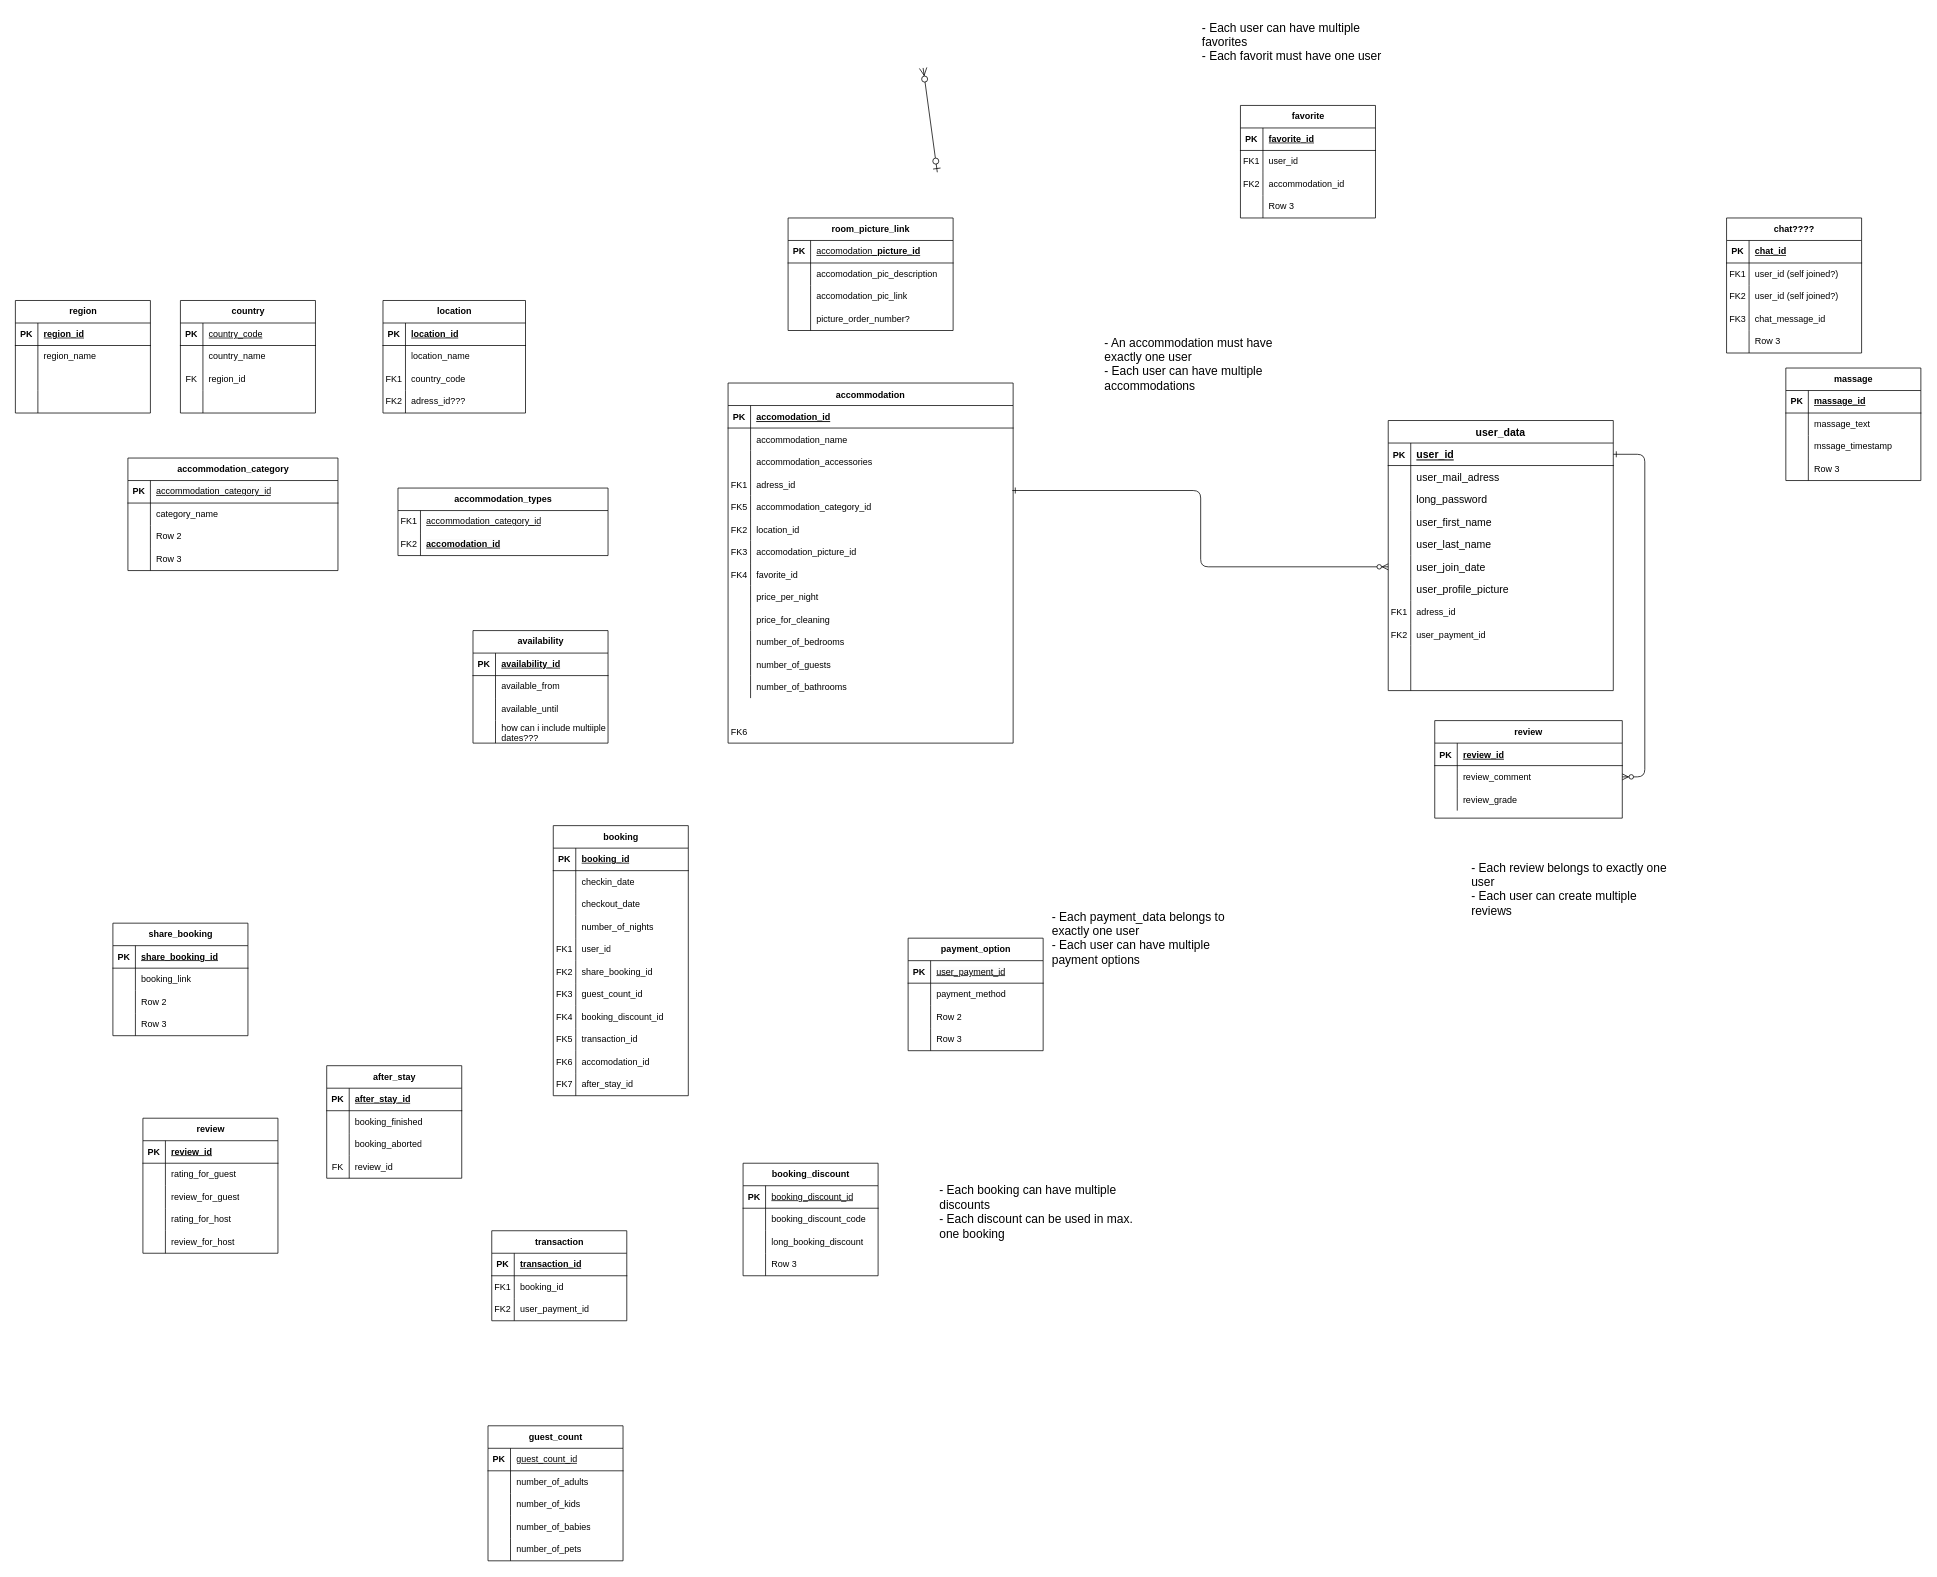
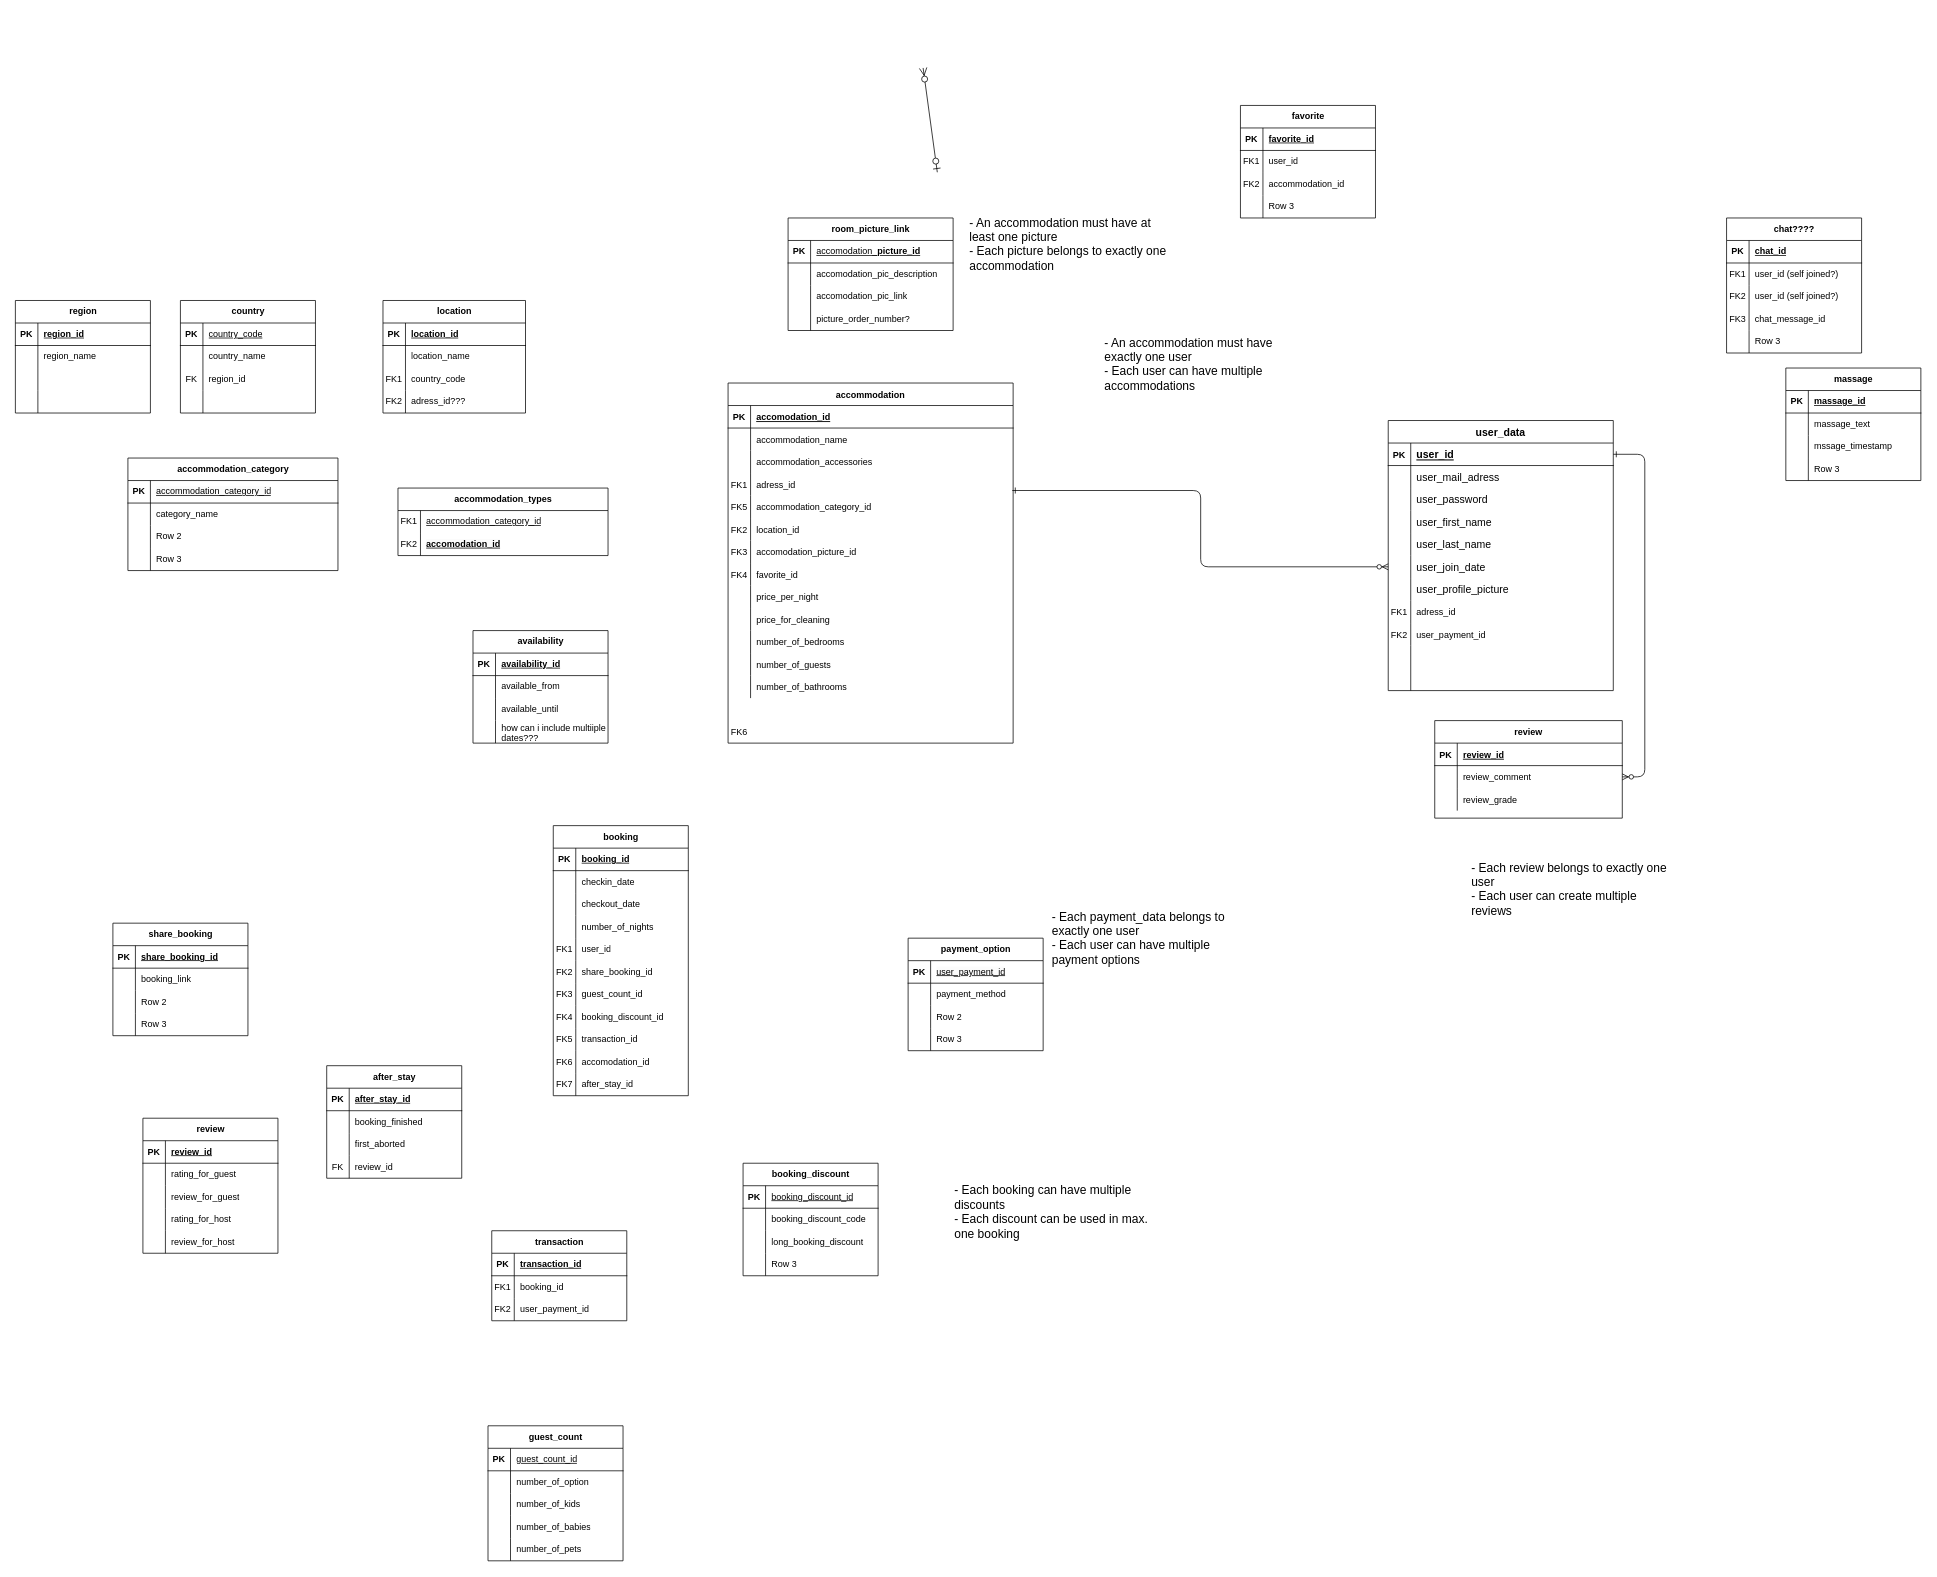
- <mxCell id="252" value="&lt;div&gt;- Each user can have multiple favorites&lt;/div&gt;&lt;div&gt;- Each favorit must have one user&lt;/div&gt;" style="text;strokeColor=none;fillColor=none;html=1;align=left;verticalAlign=top;whiteSpace=wrap;rounded=0;fontSize=16;labelBackgroundColor=default;" parent="1" vertex="1"><mxGeometry x="1600" y="20" width="270" height="110" as="geometry" /></mxCell>
+ <mxCell id="250" value="- An accommodation must have at least one picture&lt;div&gt;- Each picture belongs to exactly one accommodation&lt;/div&gt;" style="text;strokeColor=none;fillColor=none;html=1;align=left;verticalAlign=top;whiteSpace=wrap;rounded=0;fontSize=16;labelBackgroundColor=default;" parent="1" vertex="1"><mxGeometry x="1290" y="280" width="270" height="110" as="geometry" /></mxCell>
- <mxCell id="13" value="long_password" style="shape=partialRectangle;overflow=hidden;connectable=0;fillColor=none;top=0;left=0;bottom=0;right=0;align=left;spacingLeft=6;fontSize=14;" parent="11" vertex="1"><mxGeometry x="30" width="270" height="30" as="geometry"><mxRectangle width="270" height="30" as="alternateBounds" /></mxGeometry></mxCell>
+ <mxCell id="13" value="user_password" style="shape=partialRectangle;overflow=hidden;connectable=0;fillColor=none;top=0;left=0;bottom=0;right=0;align=left;spacingLeft=6;fontSize=14;" parent="11" vertex="1"><mxGeometry x="30" width="270" height="30" as="geometry"><mxRectangle width="270" height="30" as="alternateBounds" /></mxGeometry></mxCell>
- <mxCell id="349" value="booking_aborted" style="shape=partialRectangle;connectable=0;fillColor=none;top=0;left=0;bottom=0;right=0;align=left;spacingLeft=6;overflow=hidden;whiteSpace=wrap;html=1;" vertex="1" parent="347"><mxGeometry x="30" width="150" height="30" as="geometry"><mxRectangle width="150" height="30" as="alternateBounds" /></mxGeometry></mxCell>
+ <mxCell id="349" value="first_aborted" style="shape=partialRectangle;connectable=0;fillColor=none;top=0;left=0;bottom=0;right=0;align=left;spacingLeft=6;overflow=hidden;whiteSpace=wrap;html=1;" vertex="1" parent="347"><mxGeometry x="30" width="150" height="30" as="geometry"><mxRectangle width="150" height="30" as="alternateBounds" /></mxGeometry></mxCell>
- <mxCell id="268" value="- Each booking can have multiple discounts&lt;div&gt;- Each discount can be used in max. one booking&lt;/div&gt;" style="text;strokeColor=none;fillColor=none;html=1;align=left;verticalAlign=top;whiteSpace=wrap;rounded=0;fontSize=16;labelBackgroundColor=default;" parent="1" vertex="1"><mxGeometry x="1250" y="1570" width="270" height="110" as="geometry" /></mxCell>
+ <mxCell id="268" value="- Each booking can have multiple discounts&lt;div&gt;- Each discount can be used in max. one booking&lt;/div&gt;" style="text;strokeColor=none;fillColor=none;html=1;align=left;verticalAlign=top;whiteSpace=wrap;rounded=0;fontSize=16;labelBackgroundColor=default;" parent="1" vertex="1"><mxGeometry x="1270" y="1570" width="270" height="110" as="geometry" /></mxCell>
- <mxCell id="144" value="number_of_adults" style="shape=partialRectangle;connectable=0;fillColor=none;top=0;left=0;bottom=0;right=0;align=left;spacingLeft=6;overflow=hidden;whiteSpace=wrap;html=1;" parent="142" vertex="1"><mxGeometry x="30" width="150" height="30" as="geometry"><mxRectangle width="150" height="30" as="alternateBounds" /></mxGeometry></mxCell>
+ <mxCell id="144" value="number_of_option" style="shape=partialRectangle;connectable=0;fillColor=none;top=0;left=0;bottom=0;right=0;align=left;spacingLeft=6;overflow=hidden;whiteSpace=wrap;html=1;" parent="142" vertex="1"><mxGeometry x="30" width="150" height="30" as="geometry"><mxRectangle width="150" height="30" as="alternateBounds" /></mxGeometry></mxCell>
